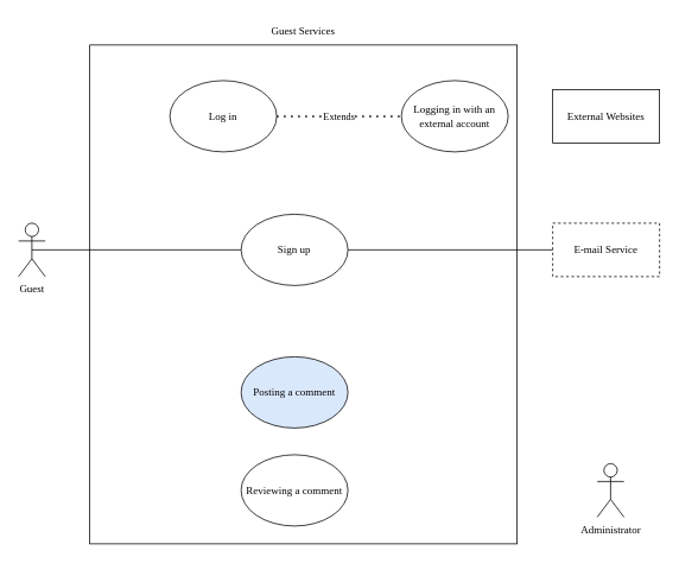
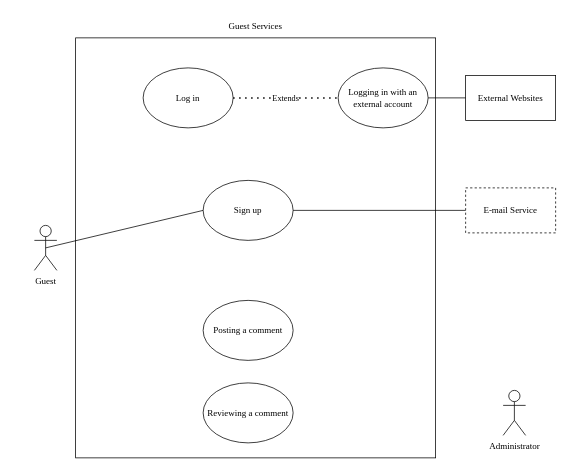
+ <mxCell id="16" value="" style="endArrow=none;html=1;rounded=0;fontFamily=Georgia;entryX=0;entryY=0.5;entryDx=0;entryDy=0;exitX=1;exitY=0.5;exitDx=0;exitDy=0;" edge="1" parent="1" source="11" target="15"><mxGeometry width="50" height="50" relative="1" as="geometry"><mxPoint x="380" y="360" as="sourcePoint" /><mxPoint x="430" y="310" as="targetPoint" /></mxGeometry></mxCell>
- <mxCell id="3" value="&lt;div&gt;Guest&lt;/div&gt;" style="shape=umlActor;verticalLabelPosition=bottom;verticalAlign=top;html=1;outlineConnect=0;fontFamily=Georgia;" parent="1" vertex="1"><mxGeometry x="20" y="250" width="30" height="60" as="geometry" /></mxCell>
+ <mxCell id="3" value="&lt;div&gt;Guest&lt;/div&gt;" style="shape=umlActor;verticalLabelPosition=bottom;verticalAlign=top;html=1;outlineConnect=0;fontFamily=Georgia;" parent="1" vertex="1"><mxGeometry x="45" y="300" width="30" height="60" as="geometry" /></mxCell>
- <mxCell id="8" value="Posting a comment" style="ellipse;whiteSpace=wrap;html=1;fontFamily=Georgia;fillColor=#dae8fc;" parent="1" vertex="1"><mxGeometry x="270" y="400" width="120" height="80" as="geometry" /></mxCell>
+ <mxCell id="8" value="Posting a comment" style="ellipse;whiteSpace=wrap;html=1;fontFamily=Georgia;" parent="1" vertex="1"><mxGeometry x="270" y="400" width="120" height="80" as="geometry" /></mxCell>
